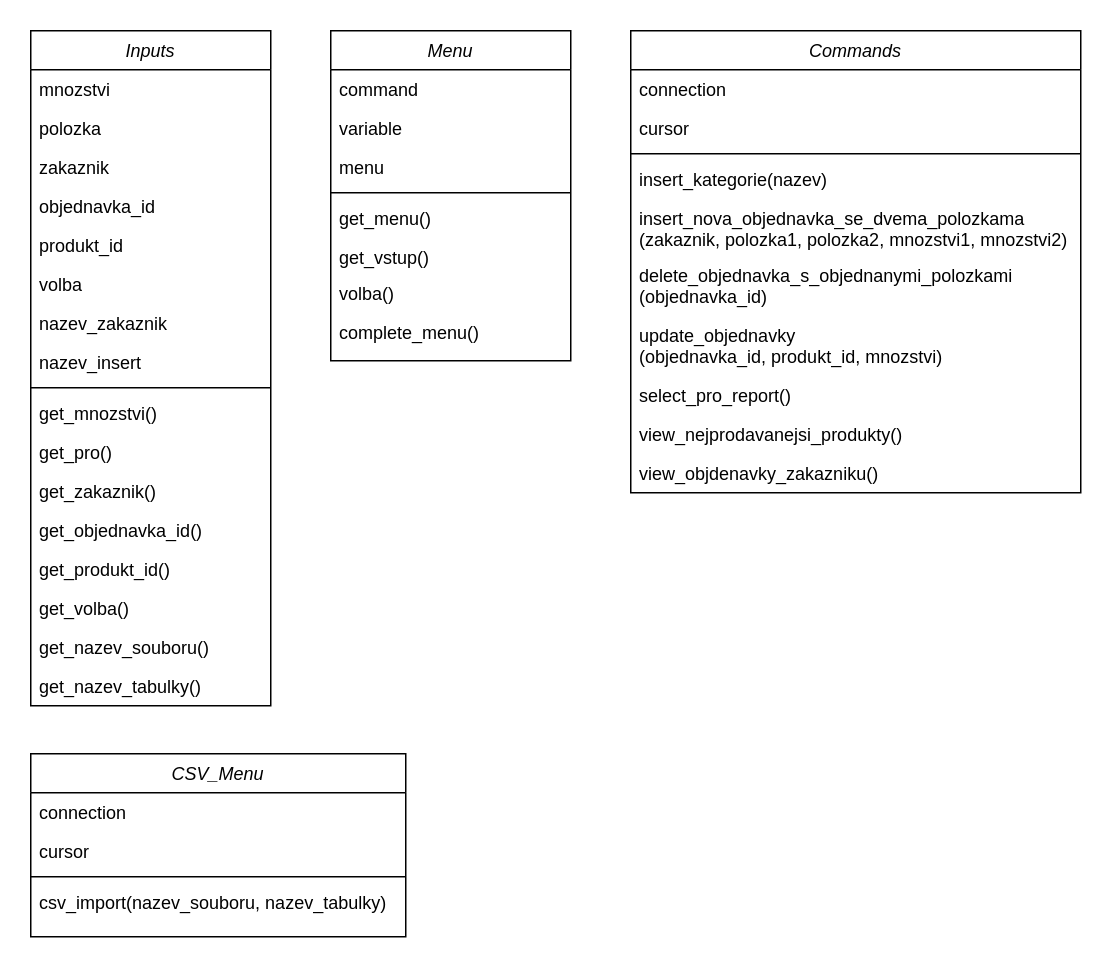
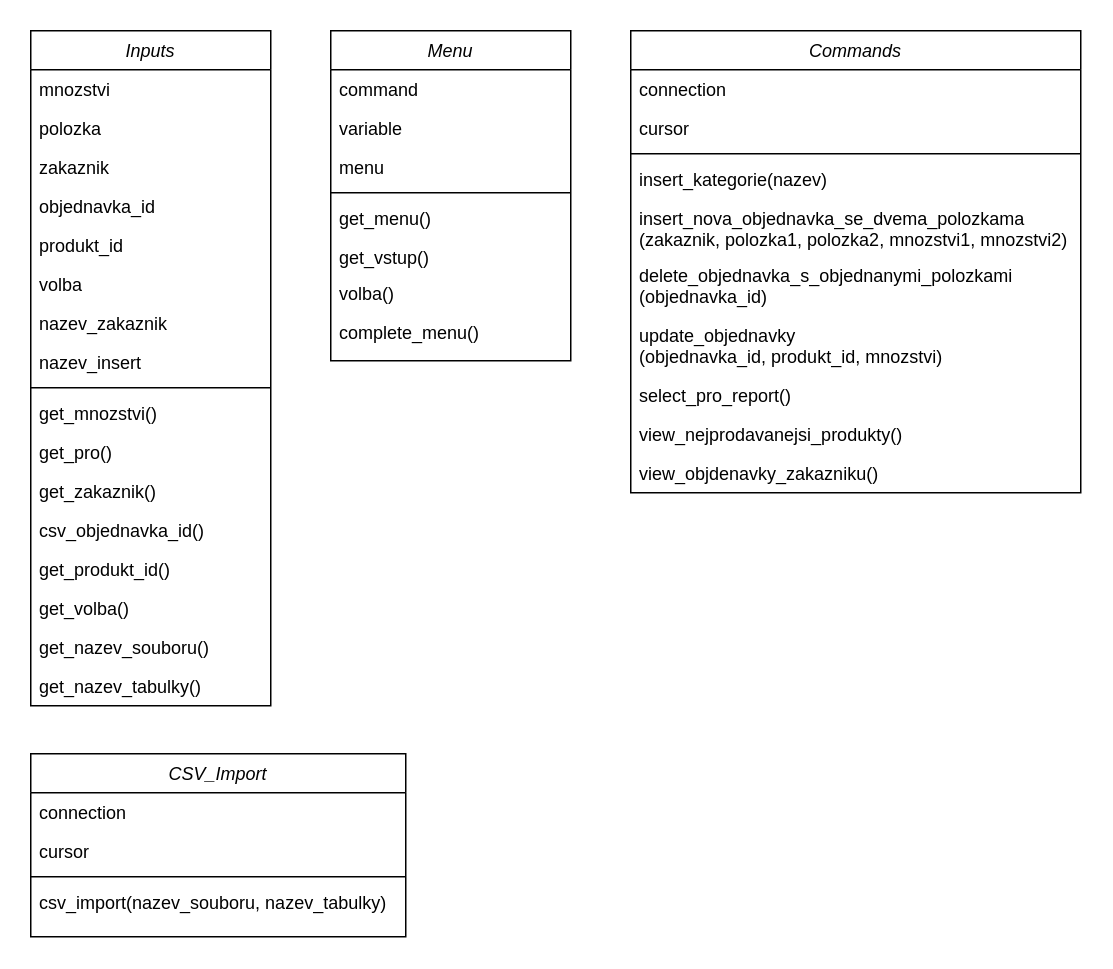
- <mxCell id="24" value="get_objednavka_id()" style="text;align=left;verticalAlign=top;spacingLeft=4;spacingRight=4;overflow=hidden;rotatable=0;points=[[0,0.5],[1,0.5]];portConstraint=eastwest;rounded=0;shadow=0;html=0;" vertex="1" parent="11"><mxGeometry y="320" width="160" height="26" as="geometry" /></mxCell>
+ <mxCell id="24" value="csv_objednavka_id()" style="text;align=left;verticalAlign=top;spacingLeft=4;spacingRight=4;overflow=hidden;rotatable=0;points=[[0,0.5],[1,0.5]];portConstraint=eastwest;rounded=0;shadow=0;html=0;" vertex="1" parent="11"><mxGeometry y="320" width="160" height="26" as="geometry" /></mxCell>
- <mxCell id="40" value="CSV_Menu" style="swimlane;fontStyle=2;align=center;verticalAlign=top;childLayout=stackLayout;horizontal=1;startSize=26;horizontalStack=0;resizeParent=1;resizeLast=0;collapsible=1;marginBottom=0;rounded=0;shadow=0;strokeWidth=1;" vertex="1" parent="1"><mxGeometry x="20" y="502" width="250" height="122" as="geometry"><mxRectangle x="230" y="140" width="160" height="26" as="alternateBounds" /></mxGeometry></mxCell>
+ <mxCell id="40" value="CSV_Import" style="swimlane;fontStyle=2;align=center;verticalAlign=top;childLayout=stackLayout;horizontal=1;startSize=26;horizontalStack=0;resizeParent=1;resizeLast=0;collapsible=1;marginBottom=0;rounded=0;shadow=0;strokeWidth=1;" vertex="1" parent="1"><mxGeometry x="20" y="502" width="250" height="122" as="geometry"><mxRectangle x="230" y="140" width="160" height="26" as="alternateBounds" /></mxGeometry></mxCell>
